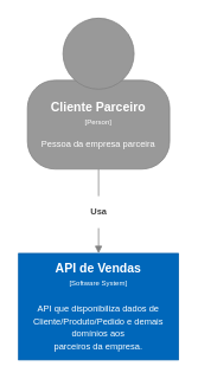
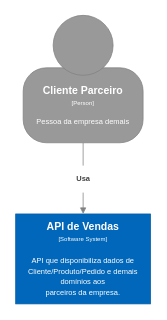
- <mxCell id="5" value="&lt;div style=&quot;color: rgb(255 , 255 , 255) ; white-space: normal&quot;&gt;&lt;span style=&quot;font-size: 14px&quot;&gt;&lt;b&gt;Cliente Parceiro&lt;/b&gt;&lt;/span&gt;&lt;/div&gt;&lt;div style=&quot;color: rgb(255 , 255 , 255) ; white-space: normal&quot;&gt;&lt;font style=&quot;font-size: 8px&quot;&gt;[Person]&lt;/font&gt;&lt;/div&gt;&lt;div style=&quot;color: rgb(255 , 255 , 255) ; white-space: normal ; font-size: 8px&quot;&gt;&lt;span style=&quot;font-size: x-small&quot;&gt;&lt;br&gt;&lt;/span&gt;&lt;/div&gt;&lt;div style=&quot;color: rgb(255 , 255 , 255) ; white-space: normal&quot;&gt;&lt;font size=&quot;1&quot;&gt;Pessoa da empresa parceira&lt;/font&gt;&lt;/div&gt;" style="rounded=1;whiteSpace=wrap;html=1;strokeColor=#828282;fillColor=#999999;fontColor=#000000;arcSize=31;metaEdit=1;allowArrows=0;" parent="4" vertex="1"><mxGeometry y="70" width="160" height="100" as="geometry" /></mxCell>
+ <mxCell id="5" value="&lt;div style=&quot;color: rgb(255 , 255 , 255) ; white-space: normal&quot;&gt;&lt;span style=&quot;font-size: 14px&quot;&gt;&lt;b&gt;Cliente Parceiro&lt;/b&gt;&lt;/span&gt;&lt;/div&gt;&lt;div style=&quot;color: rgb(255 , 255 , 255) ; white-space: normal&quot;&gt;&lt;font style=&quot;font-size: 8px&quot;&gt;[Person]&lt;/font&gt;&lt;/div&gt;&lt;div style=&quot;color: rgb(255 , 255 , 255) ; white-space: normal ; font-size: 8px&quot;&gt;&lt;span style=&quot;font-size: x-small&quot;&gt;&lt;br&gt;&lt;/span&gt;&lt;/div&gt;&lt;div style=&quot;color: rgb(255 , 255 , 255) ; white-space: normal&quot;&gt;&lt;font size=&quot;1&quot;&gt;Pessoa da empresa demais&lt;/font&gt;&lt;/div&gt;" style="rounded=1;whiteSpace=wrap;html=1;strokeColor=#828282;fillColor=#999999;fontColor=#000000;arcSize=31;metaEdit=1;allowArrows=0;" parent="4" vertex="1"><mxGeometry y="70" width="160" height="100" as="geometry" /></mxCell>
